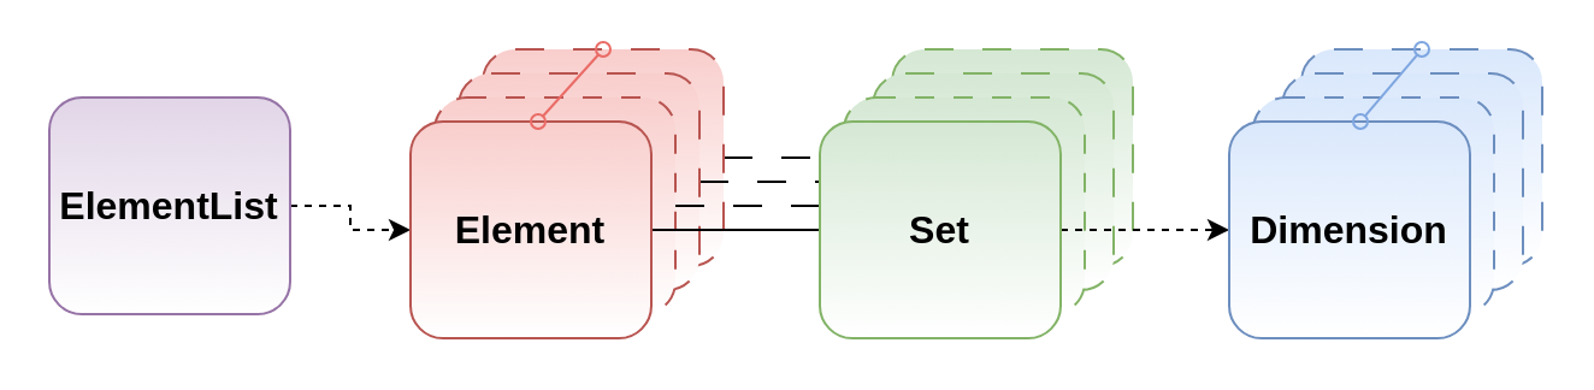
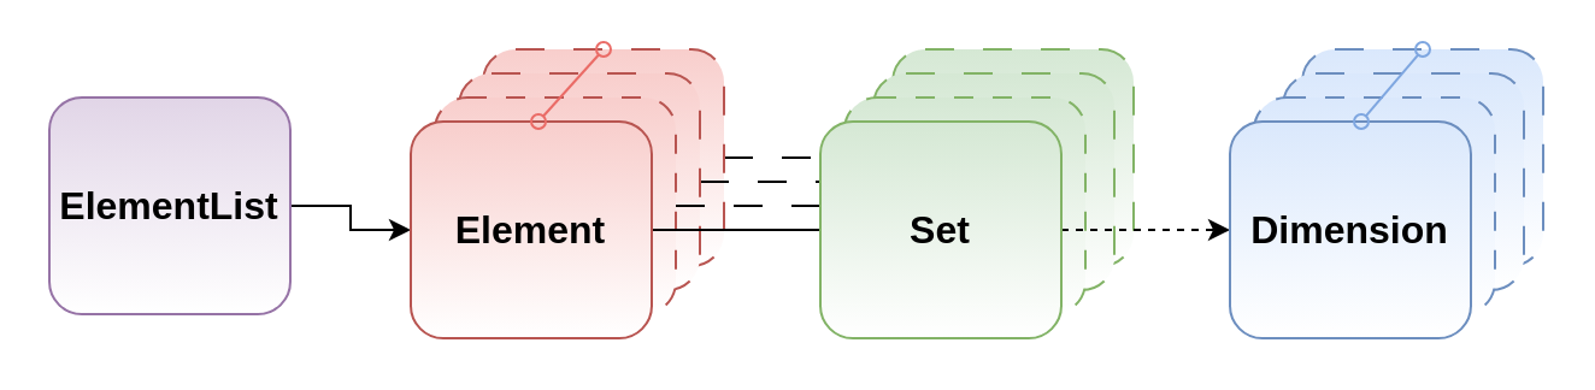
- <mxCell id="2" style="edgeStyle=orthogonalEdgeStyle;rounded=0;orthogonalLoop=1;jettySize=auto;html=1;exitX=1;exitY=0.5;exitDx=0;exitDy=0;strokeWidth=1;dashed=1;" edge="1" parent="1" source="3" target="11"><mxGeometry relative="1" as="geometry" /></mxCell>
+ <mxCell id="2" style="edgeStyle=orthogonalEdgeStyle;rounded=0;orthogonalLoop=1;jettySize=auto;html=1;exitX=1;exitY=0.5;exitDx=0;exitDy=0;strokeWidth=1;" edge="1" parent="1" source="3" target="11"><mxGeometry relative="1" as="geometry" /></mxCell>
